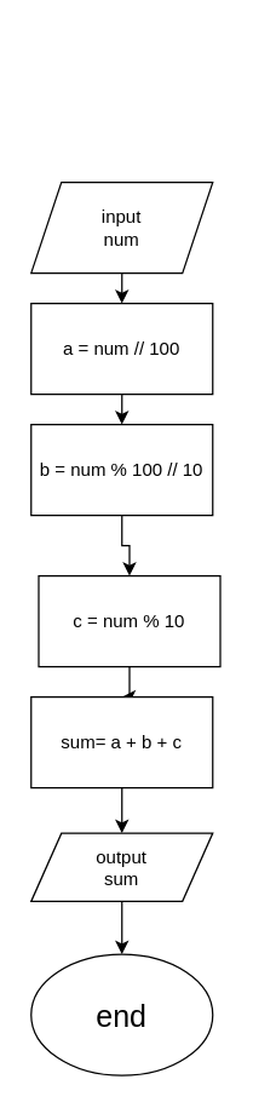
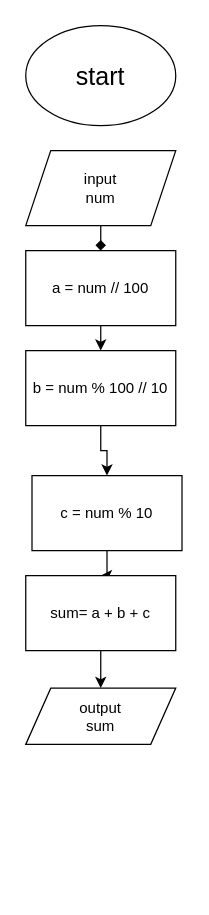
+ <mxCell id="2" value="&lt;font style=&quot;font-size: 20px&quot;&gt;start&lt;/font&gt;" style="ellipse;whiteSpace=wrap;html=1;" vertex="1" parent="1"><mxGeometry x="20" y="20" width="120" height="80" as="geometry" /></mxCell>
- <mxCell id="4" style="edgeStyle=orthogonalEdgeStyle;rounded=0;orthogonalLoop=1;jettySize=auto;html=1;exitX=0.5;exitY=1;exitDx=0;exitDy=0;entryX=0.5;entryY=0;entryDx=0;entryDy=0;" edge="1" parent="1" source="5" target="9"><mxGeometry relative="1" as="geometry" /></mxCell>
+ <mxCell id="4" style="edgeStyle=orthogonalEdgeStyle;rounded=0;orthogonalLoop=1;jettySize=auto;html=1;exitX=0.5;exitY=1;exitDx=0;exitDy=0;entryX=0.5;entryY=0;entryDx=0;entryDy=0;endArrow=diamond;" edge="1" parent="1" source="5" target="9"><mxGeometry relative="1" as="geometry" /></mxCell>
- <mxCell id="6" style="edgeStyle=orthogonalEdgeStyle;rounded=0;orthogonalLoop=1;jettySize=auto;html=1;exitX=0.5;exitY=1;exitDx=0;exitDy=0;entryX=0.5;entryY=0;entryDx=0;entryDy=0;" edge="1" parent="1" source="7" target="3"><mxGeometry relative="1" as="geometry" /></mxCell>
- <mxCell id="3" value="&lt;font style=&quot;font-size: 20px&quot;&gt;end&lt;/font&gt;" style="ellipse;whiteSpace=wrap;html=1;" vertex="1" parent="1"><mxGeometry x="20" y="630" width="120" height="80" as="geometry" /></mxCell>
